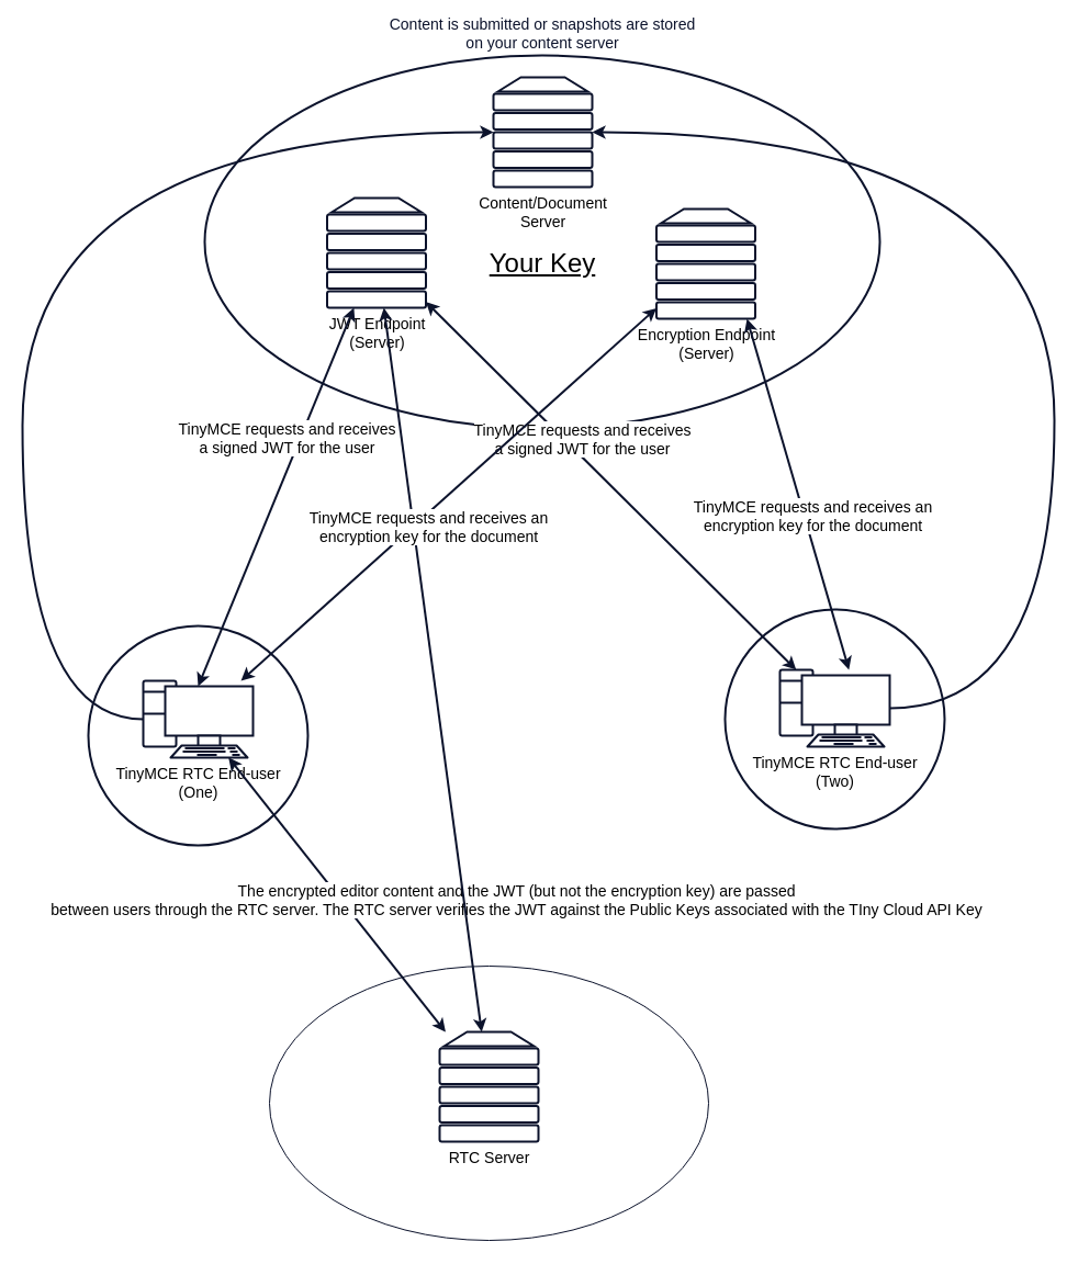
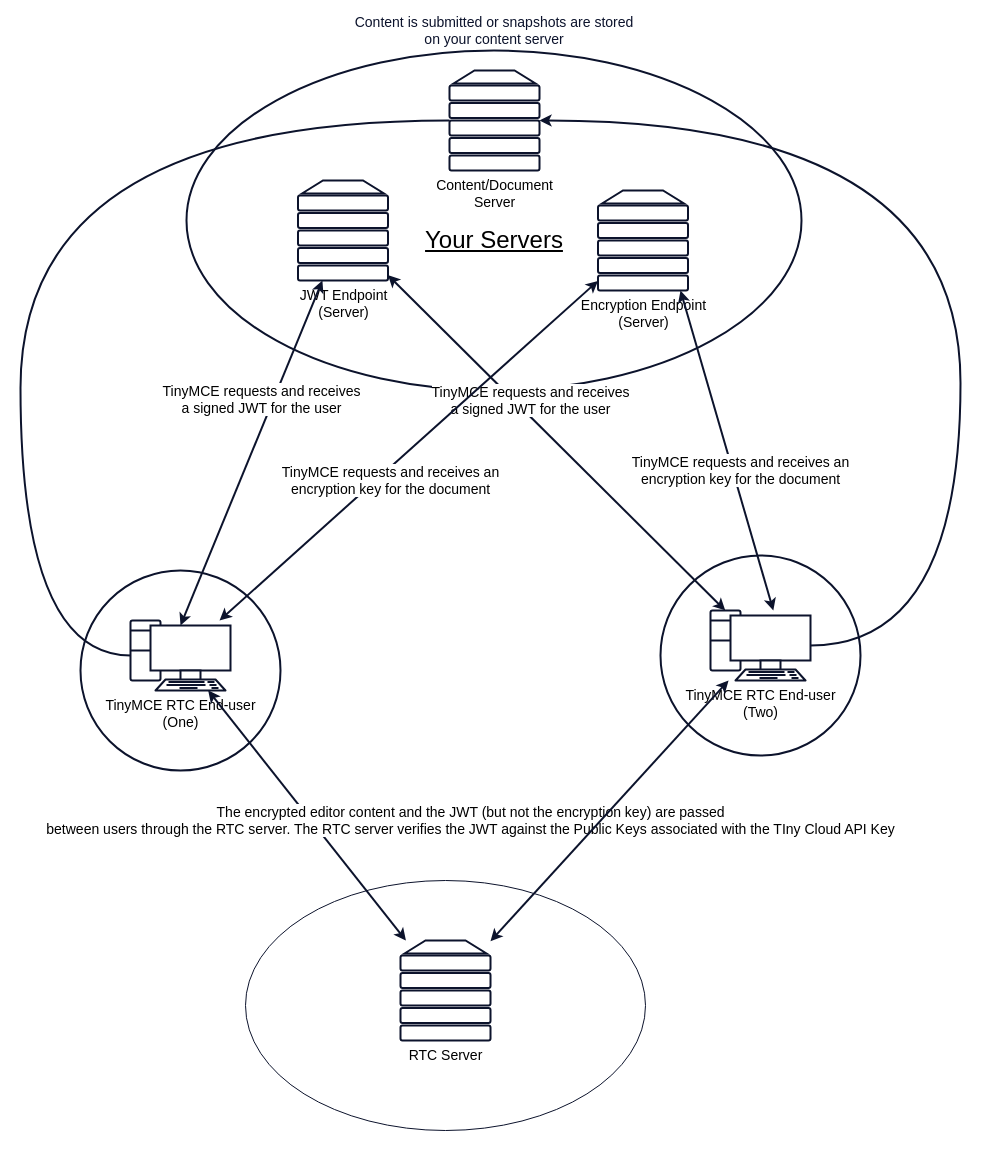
- <mxCell id="17" value="" style="endArrow=classic;html=1;strokeColor=#0C132C;strokeWidth=2;edgeStyle=orthogonalEdgeStyle;curved=1;fontSize=14;" parent="1" source="7" target="10" edge="1"><mxGeometry width="50" height="50" relative="1" as="geometry"><mxPoint x="470" y="490" as="sourcePoint" /><mxPoint x="520" y="440" as="targetPoint" /><Array as="points"><mxPoint x="20" y="655" /><mxPoint x="20" y="120" /></Array></mxGeometry></mxCell>
+ <mxCell id="17" value="" style="endArrow=none;html=1;strokeColor=#0C132C;strokeWidth=2;edgeStyle=orthogonalEdgeStyle;curved=1;fontSize=14;" parent="1" source="7" target="10" edge="1"><mxGeometry width="50" height="50" relative="1" as="geometry"><mxPoint x="470" y="490" as="sourcePoint" /><mxPoint x="520" y="440" as="targetPoint" /><Array as="points"><mxPoint x="20" y="655" /><mxPoint x="20" y="120" /></Array></mxGeometry></mxCell>
- <mxCell id="21" value="Your Key" style="text;html=1;strokeColor=none;fillColor=none;align=center;verticalAlign=middle;whiteSpace=wrap;rounded=0;fontStyle=4;fontSize=24;" vertex="1" parent="1"><mxGeometry x="374" y="230" width="240" height="20" as="geometry" /></mxCell>
+ <mxCell id="21" value="Your Servers" style="text;html=1;strokeColor=none;fillColor=none;align=center;verticalAlign=middle;whiteSpace=wrap;rounded=0;fontStyle=4;fontSize=24;" vertex="1" parent="1"><mxGeometry x="374" y="230" width="240" height="20" as="geometry" /></mxCell>
- <mxCell id="13" value="" style="endArrow=classic;html=1;strokeColor=#0C132C;strokeWidth=2;fontSize=14;startArrow=classic;startFill=1;" parent="1" source="8" target="11" edge="1"><mxGeometry width="50" height="50" relative="1" as="geometry"><mxPoint x="687.497" y="830" as="sourcePoint" /><mxPoint x="885.258" y="1080" as="targetPoint" /></mxGeometry></mxCell>
+ <mxCell id="13" value="" style="endArrow=classic;html=1;strokeColor=#0C132C;strokeWidth=2;fontSize=14;startArrow=classic;startFill=1;" parent="1" source="8" target="6" edge="1"><mxGeometry width="50" height="50" relative="1" as="geometry"><mxPoint x="687.497" y="830" as="sourcePoint" /><mxPoint x="885.258" y="1080" as="targetPoint" /></mxGeometry></mxCell>
